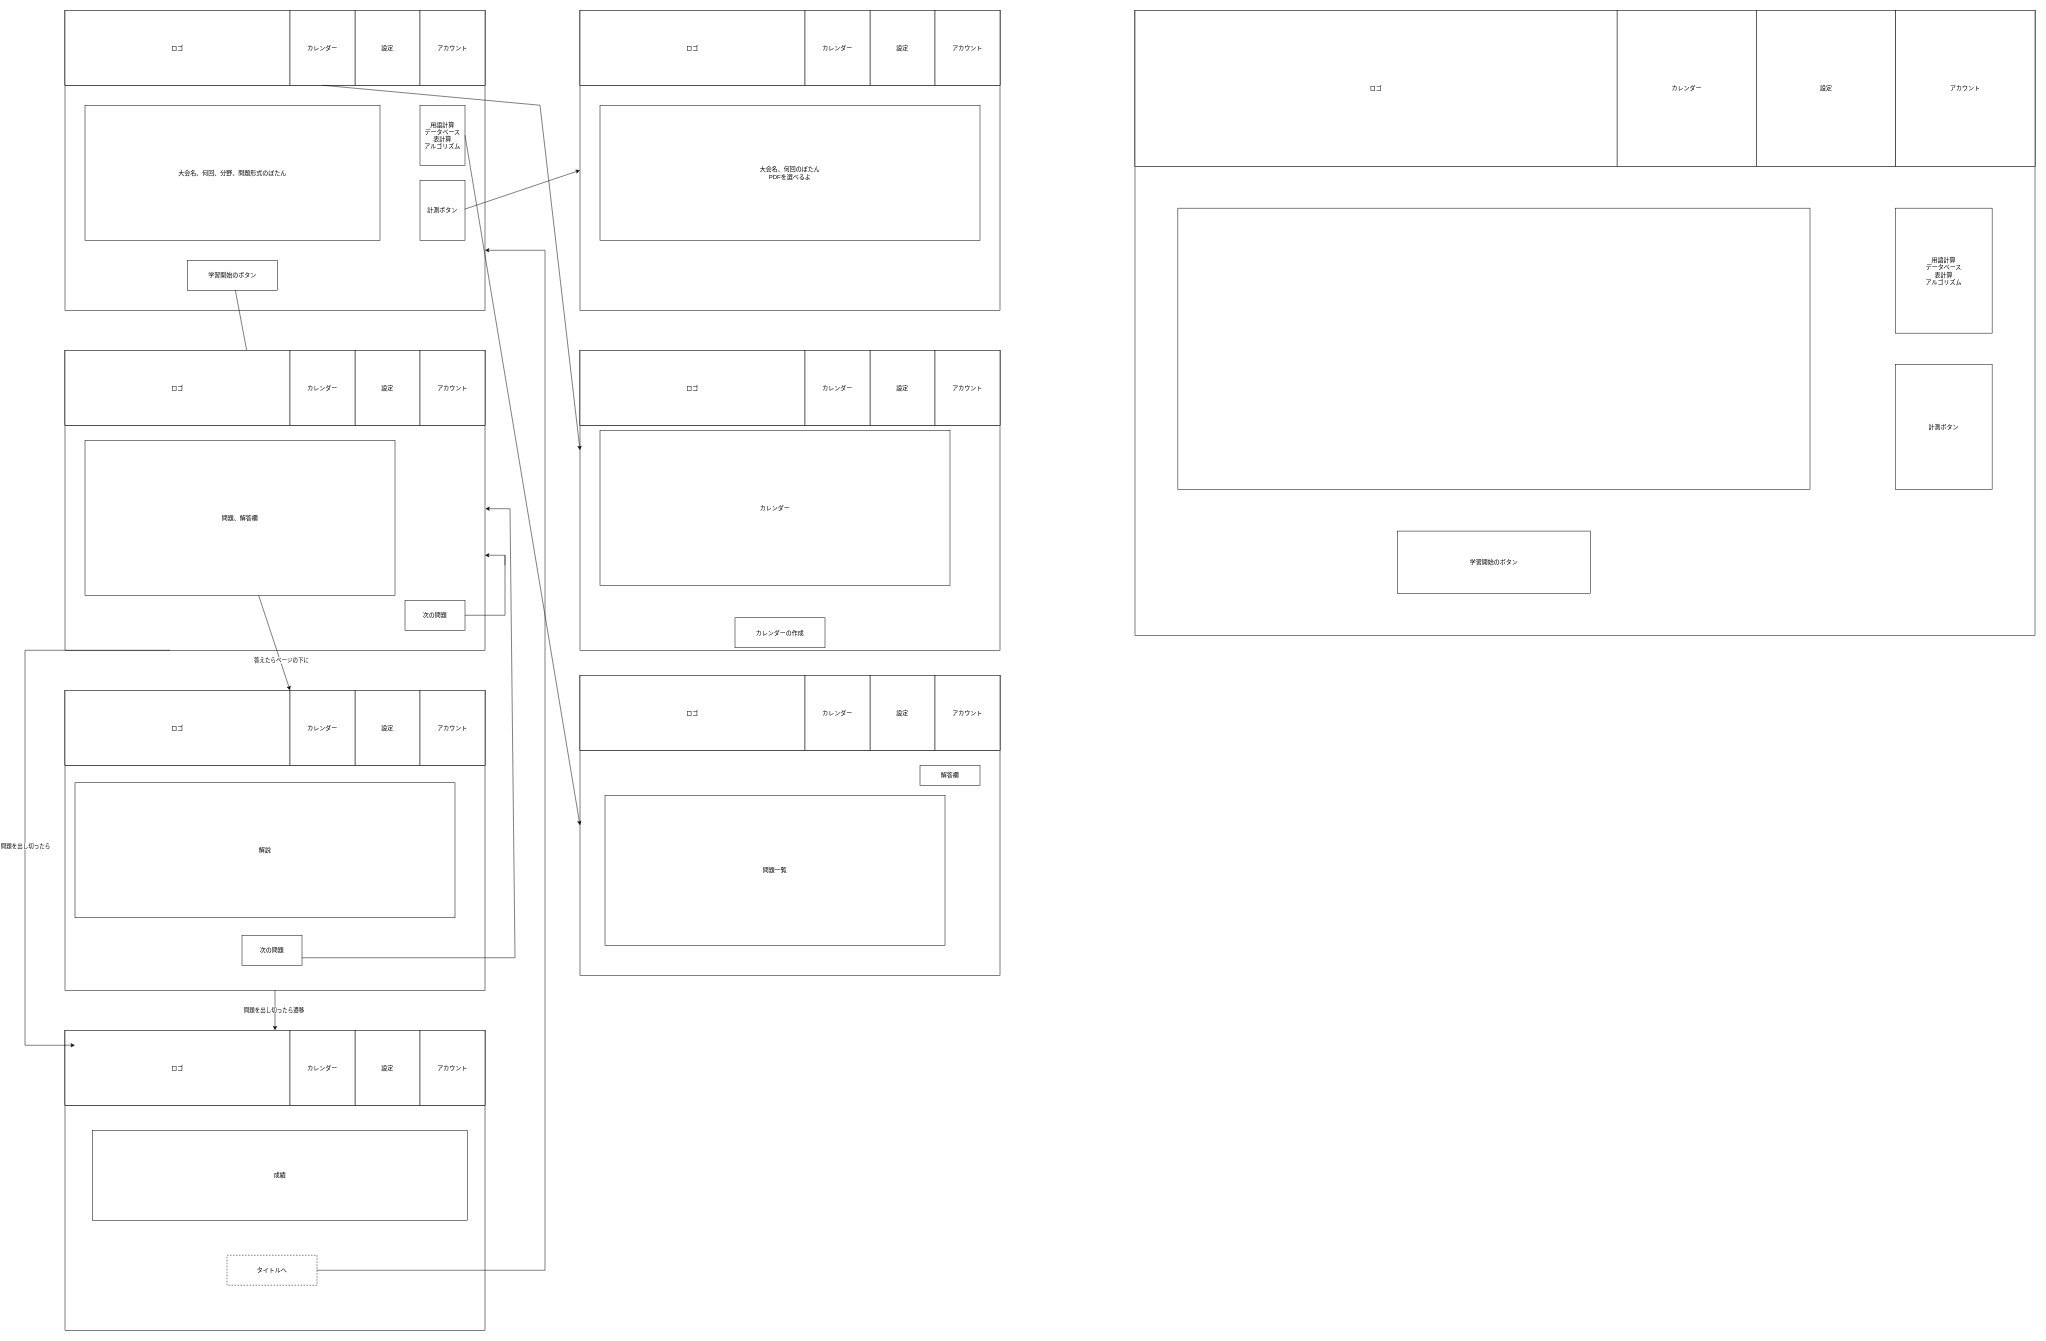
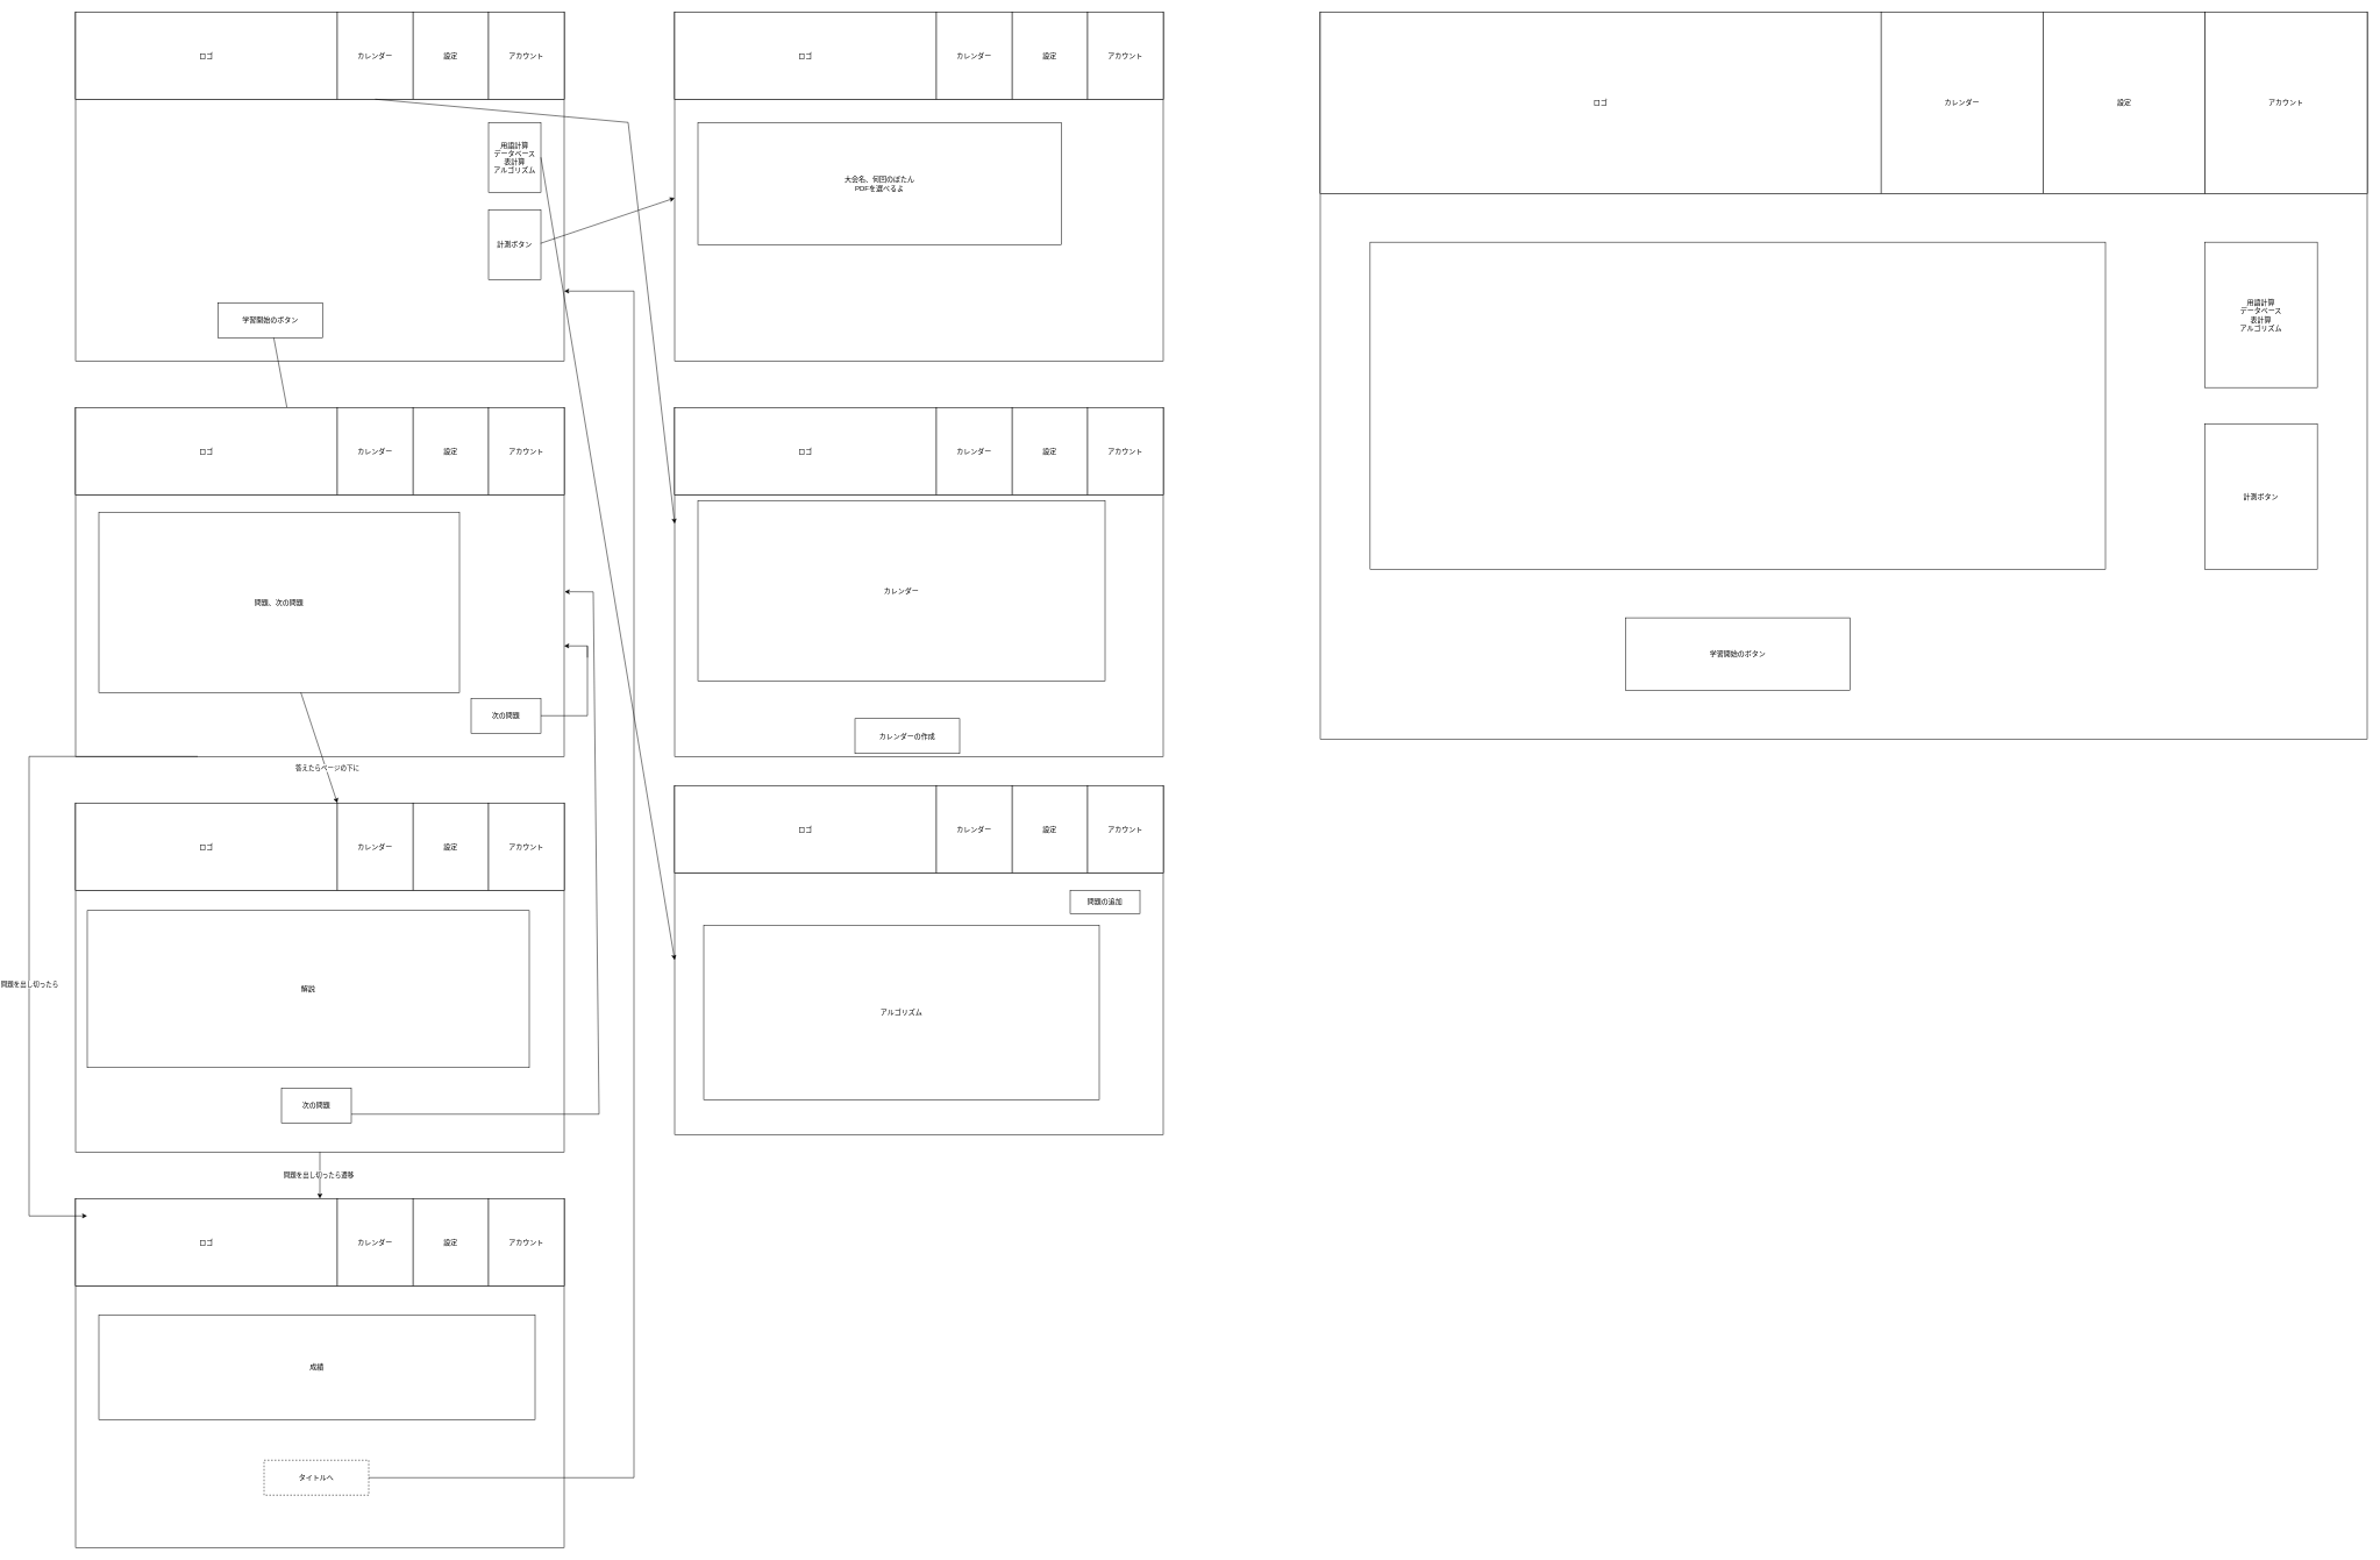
- <mxCell id="9" value="大会名、何回、分野、問題形式のぼたん" style="rounded=0;whiteSpace=wrap;html=1;movable=1;resizable=1;rotatable=1;deletable=1;editable=1;locked=0;connectable=1;" parent="1" vertex="1"><mxGeometry x="140" y="210" width="590" height="270" as="geometry" /></mxCell>
- <mxCell id="49" value="大会名、何回のぼたん&lt;div&gt;PDFを選べるよ&lt;/div&gt;" style="rounded=0;whiteSpace=wrap;html=1;movable=1;resizable=1;rotatable=1;deletable=1;editable=1;locked=0;connectable=1;" parent="1" vertex="1"><mxGeometry x="1170" y="210" width="760" height="270" as="geometry" /></mxCell>
+ <mxCell id="49" value="大会名、何回のぼたん&lt;div&gt;PDFを選べるよ&lt;/div&gt;" style="rounded=0;whiteSpace=wrap;html=1;movable=1;resizable=1;rotatable=1;deletable=1;editable=1;locked=0;connectable=1;" parent="1" vertex="1"><mxGeometry x="1170" y="210" width="625" height="210" as="geometry" /></mxCell>
- <mxCell id="13" value="問題、解答欄" style="rounded=0;whiteSpace=wrap;html=1;" parent="1" vertex="1"><mxGeometry x="140" y="880" width="620" height="310" as="geometry" /></mxCell>
+ <mxCell id="13" value="問題、次の問題" style="rounded=0;whiteSpace=wrap;html=1;" parent="1" vertex="1"><mxGeometry x="140" y="880" width="620" height="310" as="geometry" /></mxCell>
- <mxCell id="73" value="解答欄" style="rounded=0;whiteSpace=wrap;html=1;" parent="1" vertex="1"><mxGeometry x="1810" y="1530" width="120" height="40" as="geometry" /></mxCell>
+ <mxCell id="73" value="問題の追加" style="rounded=0;whiteSpace=wrap;html=1;" parent="1" vertex="1"><mxGeometry x="1810" y="1530" width="120" height="40" as="geometry" /></mxCell>
- <mxCell id="72" value="問題一覧" style="rounded=0;whiteSpace=wrap;html=1;" parent="1" vertex="1"><mxGeometry x="1180" y="1590" width="680" height="300" as="geometry" /></mxCell>
+ <mxCell id="72" value="アルゴリズム" style="rounded=0;whiteSpace=wrap;html=1;" parent="1" vertex="1"><mxGeometry x="1180" y="1590" width="680" height="300" as="geometry" /></mxCell>
- <mxCell id="38" value="成績" style="rounded=0;whiteSpace=wrap;html=1;" parent="1" vertex="1"><mxGeometry x="155" y="2260" width="750" height="180" as="geometry" /></mxCell>
+ <mxCell id="38" value="成績" style="rounded=0;whiteSpace=wrap;html=1;" parent="1" vertex="1"><mxGeometry x="140" y="2260" width="750" height="180" as="geometry" /></mxCell>
